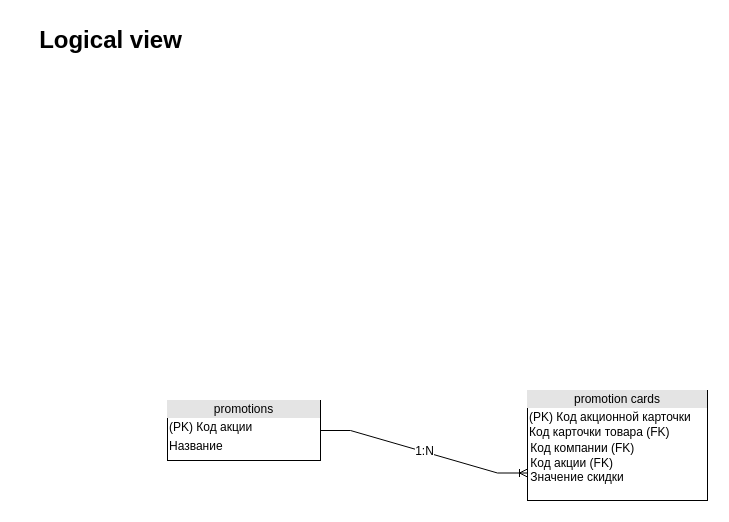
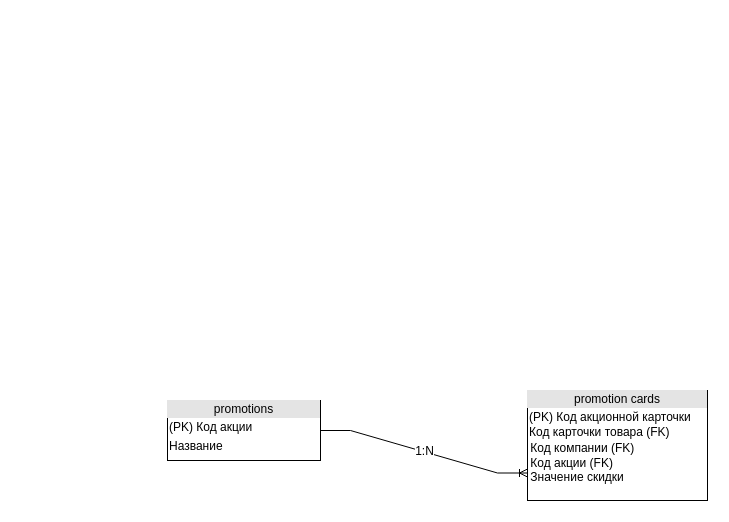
- <mxCell id="2" value="Logical view" style="text;strokeColor=none;fillColor=none;html=1;fontSize=24;fontStyle=1;verticalAlign=middle;align=center;" parent="1" vertex="1"><mxGeometry x="20" width="180" height="40" as="geometry" y="20" /></mxCell>
